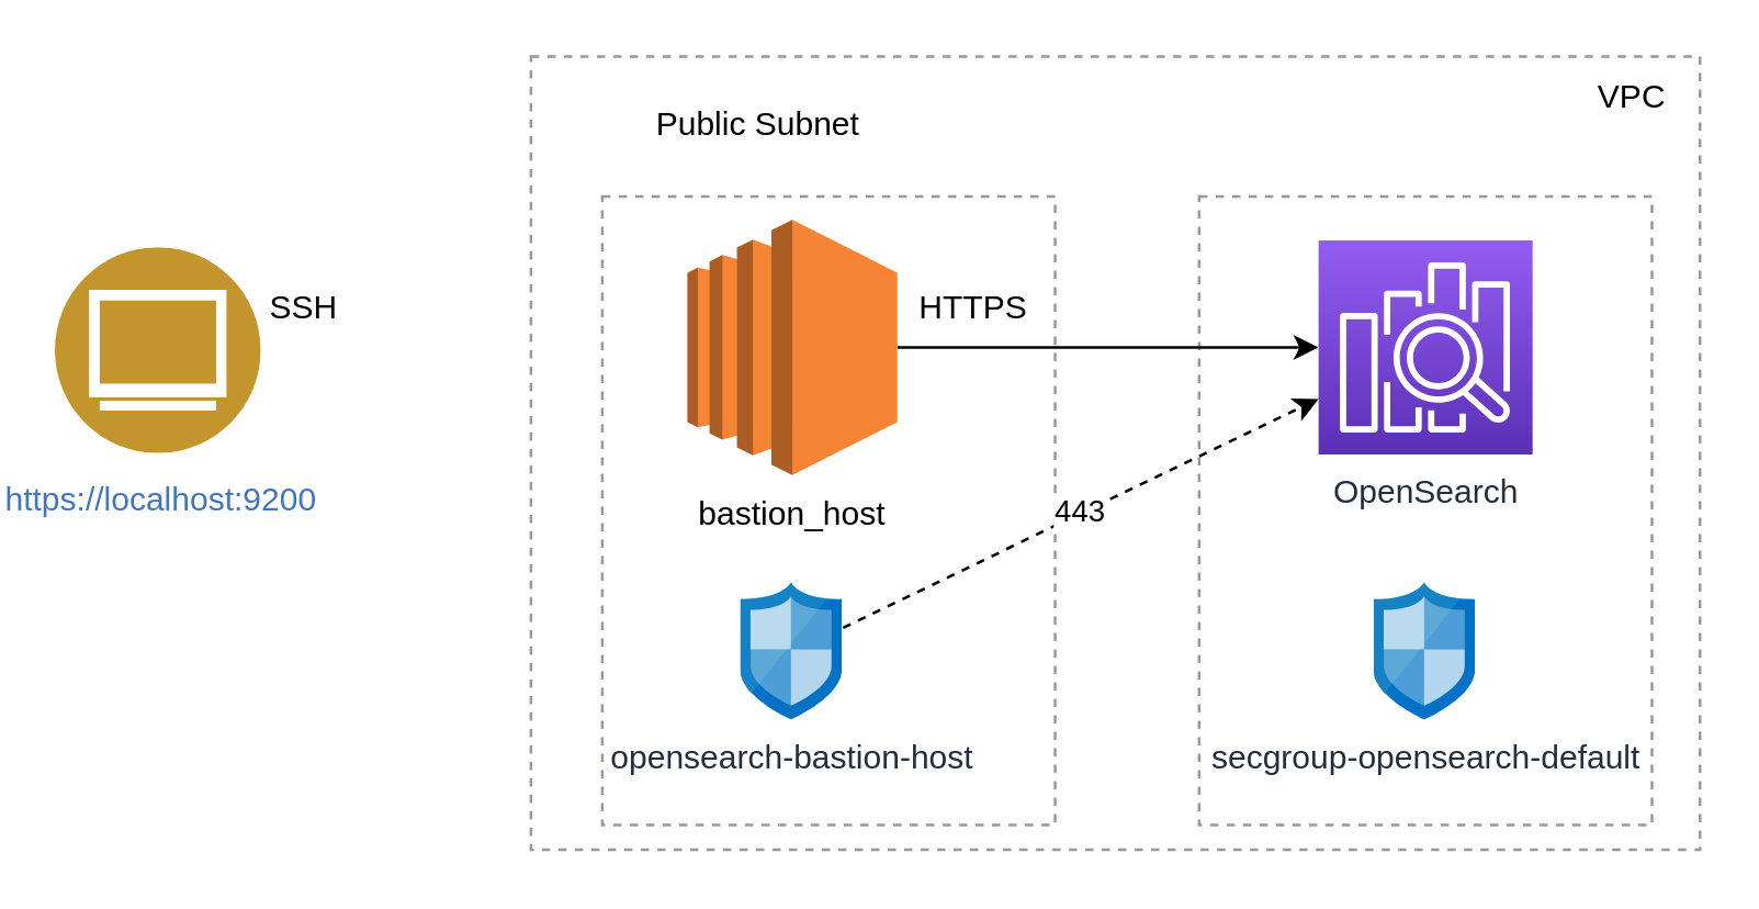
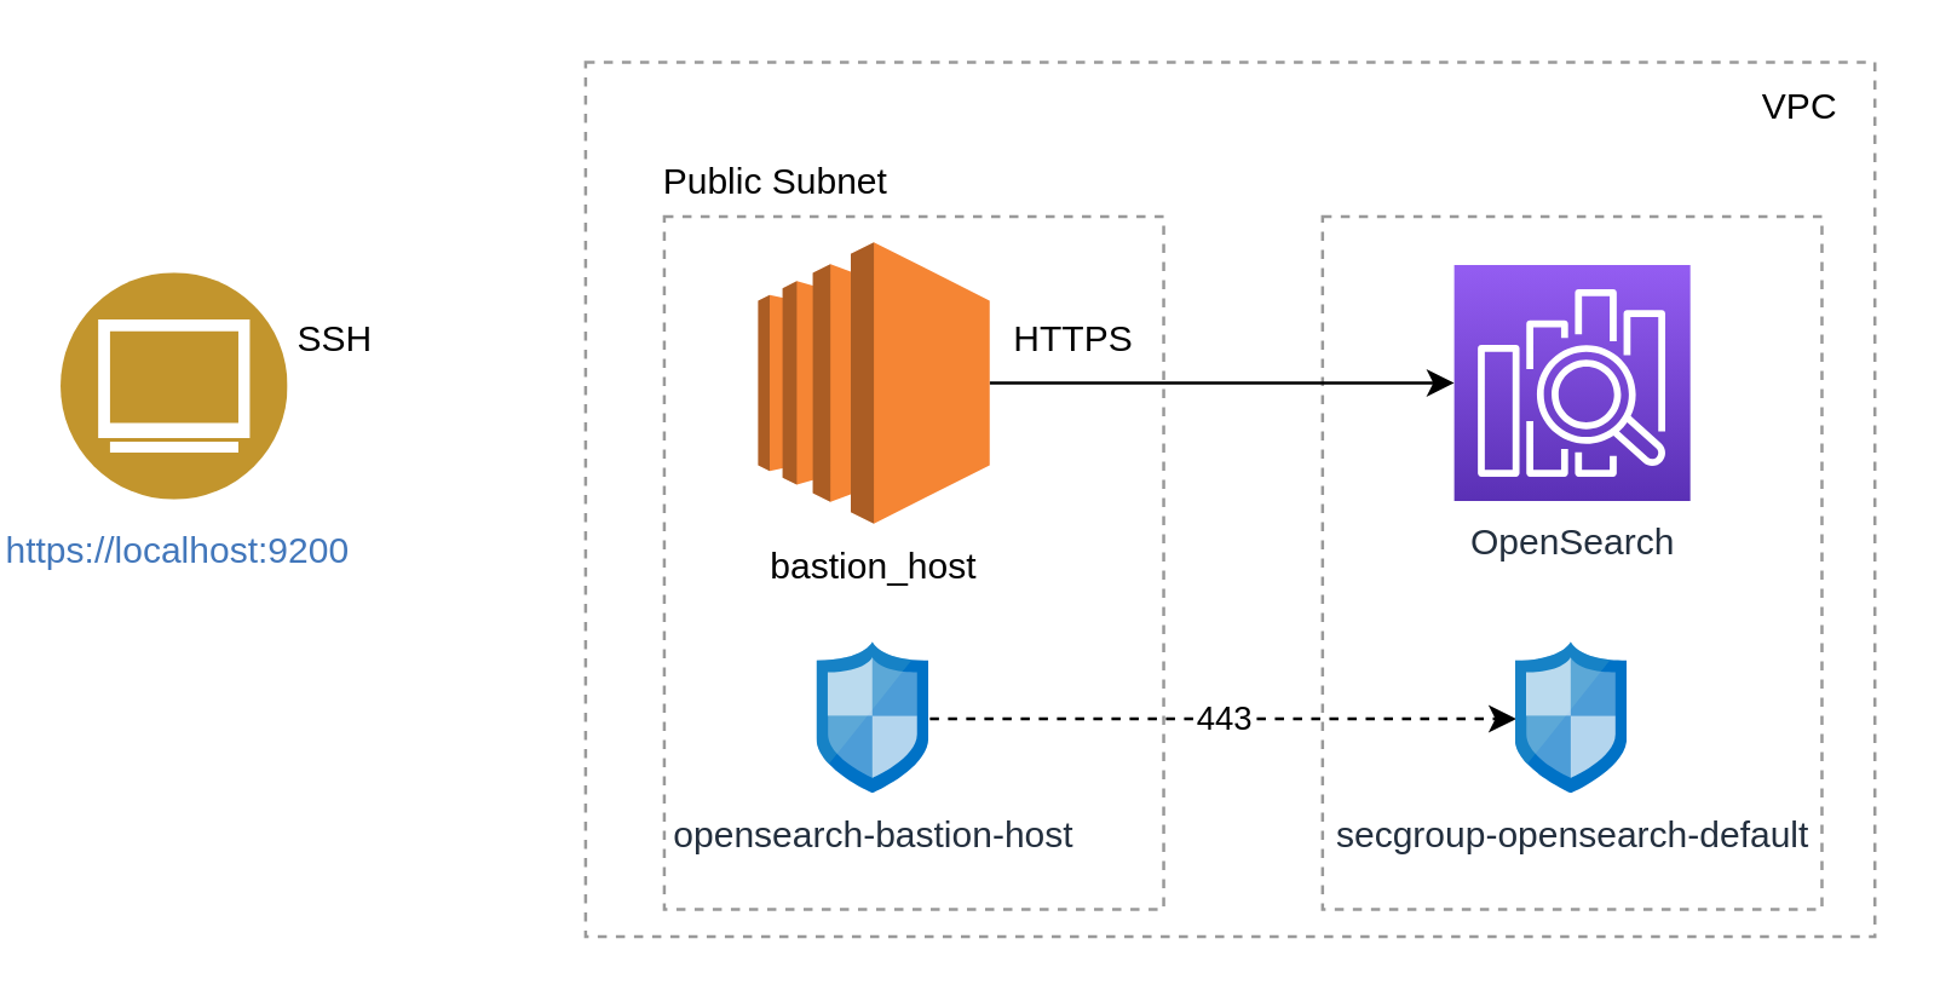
- <mxCell id="15" value="Public Subnet" style="text;html=1;align=left;verticalAlign=middle;resizable=0;points=[];autosize=1;strokeColor=none;fillColor=none;" parent="1" vertex="1"><mxGeometry x="237" y="36" width="84" height="18" as="geometry" /></mxCell>
+ <mxCell id="15" value="Public Subnet" style="text;html=1;align=left;verticalAlign=middle;resizable=0;points=[];autosize=1;strokeColor=none;fillColor=none;" parent="1" vertex="1"><mxGeometry x="217" y="51" width="84" height="18" as="geometry" /></mxCell>
- <mxCell id="11" value="443" style="edgeStyle=none;html=1;dashed=1;" parent="1" source="12" target="7" edge="1"><mxGeometry relative="1" as="geometry" /></mxCell>
+ <mxCell id="11" value="443" style="edgeStyle=none;html=1;dashed=1;" parent="1" source="12" target="13" edge="1"><mxGeometry relative="1" as="geometry" /></mxCell>
